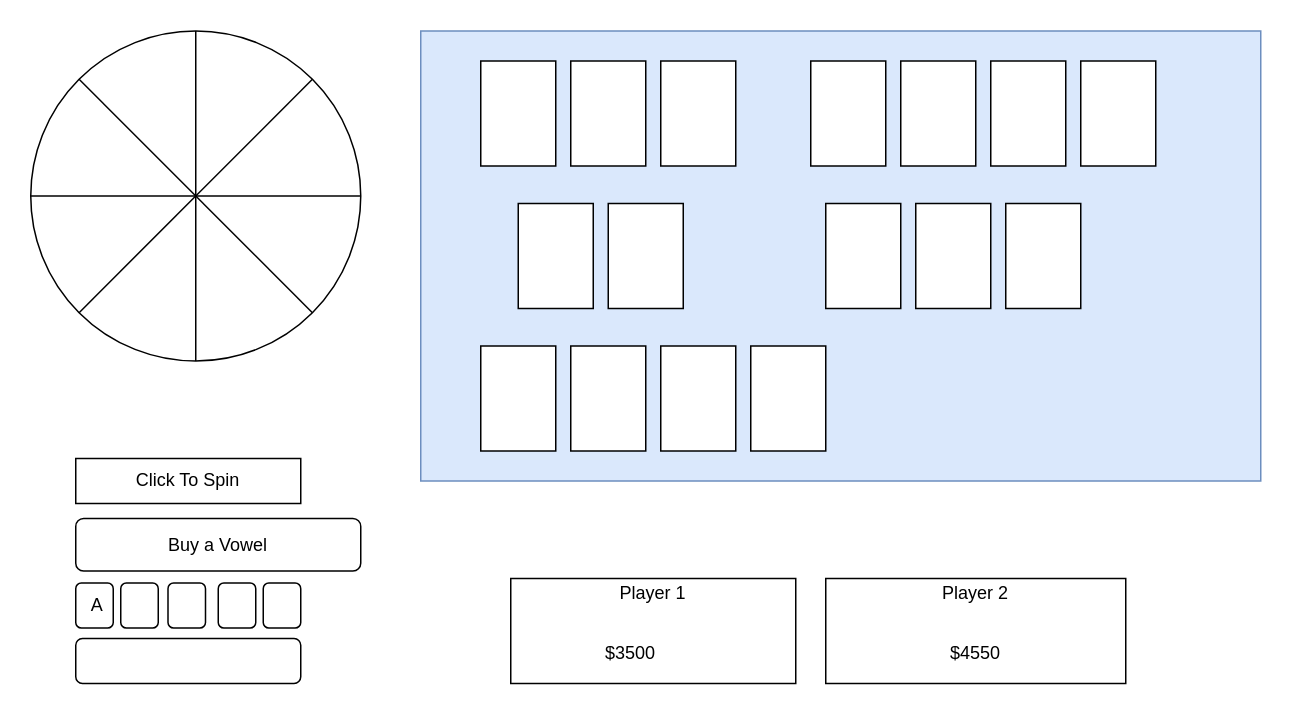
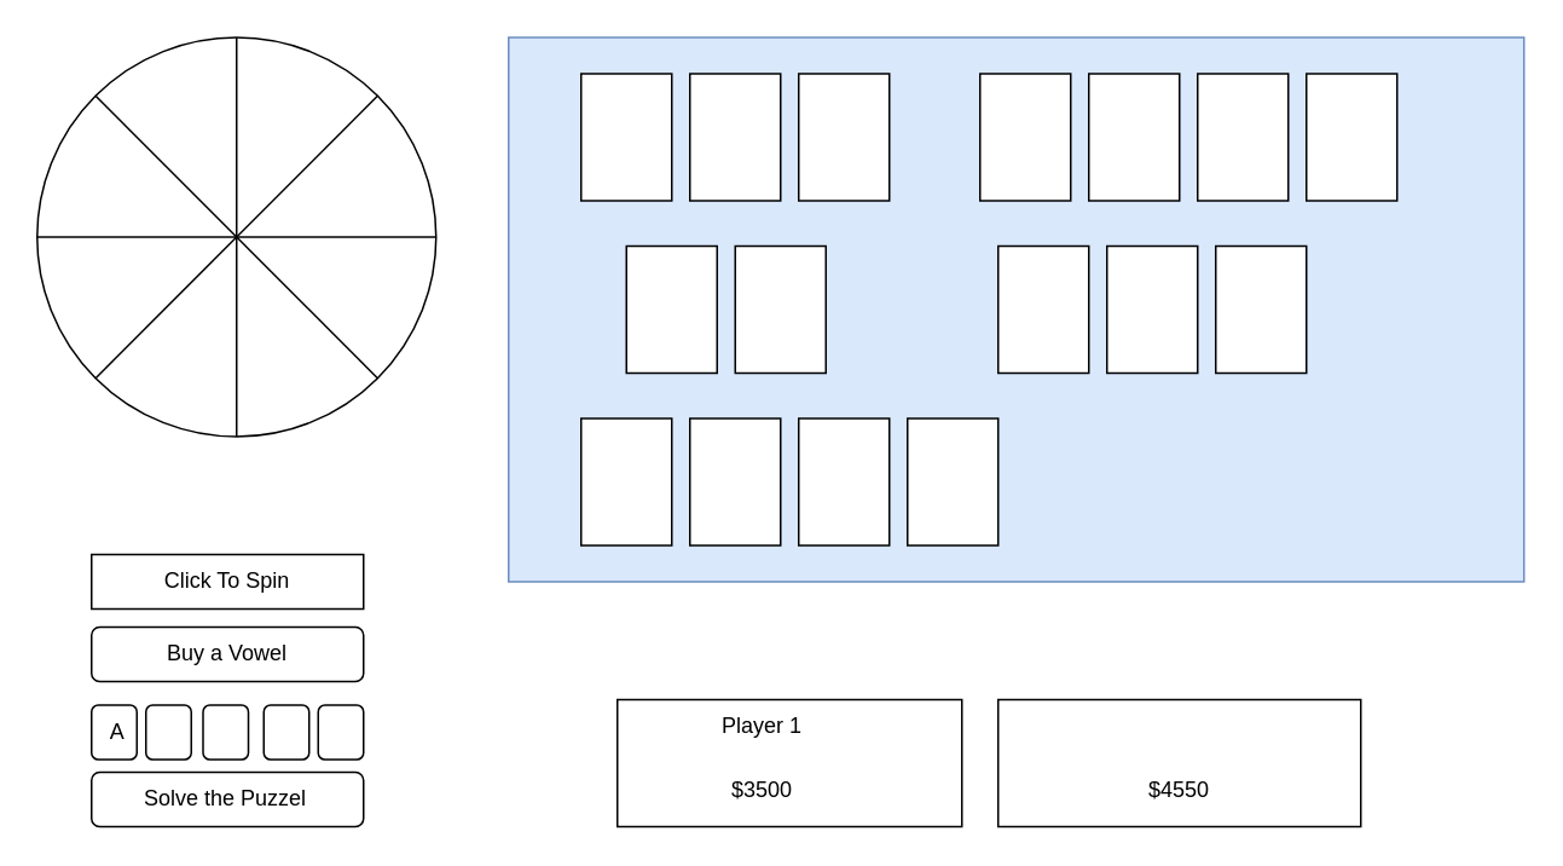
- <mxCell id="23" value="Buy a Vowel" style="rounded=1;whiteSpace=wrap;html=1;" parent="1" vertex="1"><mxGeometry x="50" y="345" width="190" height="35" as="geometry" /></mxCell>
+ <mxCell id="23" value="Buy a Vowel" style="rounded=1;whiteSpace=wrap;html=1;" parent="1" vertex="1"><mxGeometry x="50" y="345" width="150" height="30" as="geometry" /></mxCell>
- <mxCell id="19" value="Player 1" style="text;html=1;strokeColor=none;fillColor=none;align=center;verticalAlign=middle;whiteSpace=wrap;rounded=0;" parent="1" vertex="1"><mxGeometry x="405" y="385" width="60" height="20" as="geometry" /></mxCell>
+ <mxCell id="19" value="Player 1" style="text;html=1;strokeColor=none;fillColor=none;align=center;verticalAlign=middle;whiteSpace=wrap;rounded=0;" parent="1" vertex="1"><mxGeometry x="390" y="390" width="60" height="20" as="geometry" /></mxCell>
- <mxCell id="18" value="Player 2" style="text;html=1;strokeColor=none;fillColor=none;align=center;verticalAlign=middle;whiteSpace=wrap;rounded=0;" parent="1" vertex="1"><mxGeometry x="620" y="385" width="60" height="20" as="geometry" /></mxCell>
+ <mxCell id="31" value="Solve the Puzzel" style="text;html=1;strokeColor=none;fillColor=none;align=center;verticalAlign=middle;whiteSpace=wrap;rounded=0;" parent="1" vertex="1"><mxGeometry x="54" y="430" width="140" height="20" as="geometry" /></mxCell>
